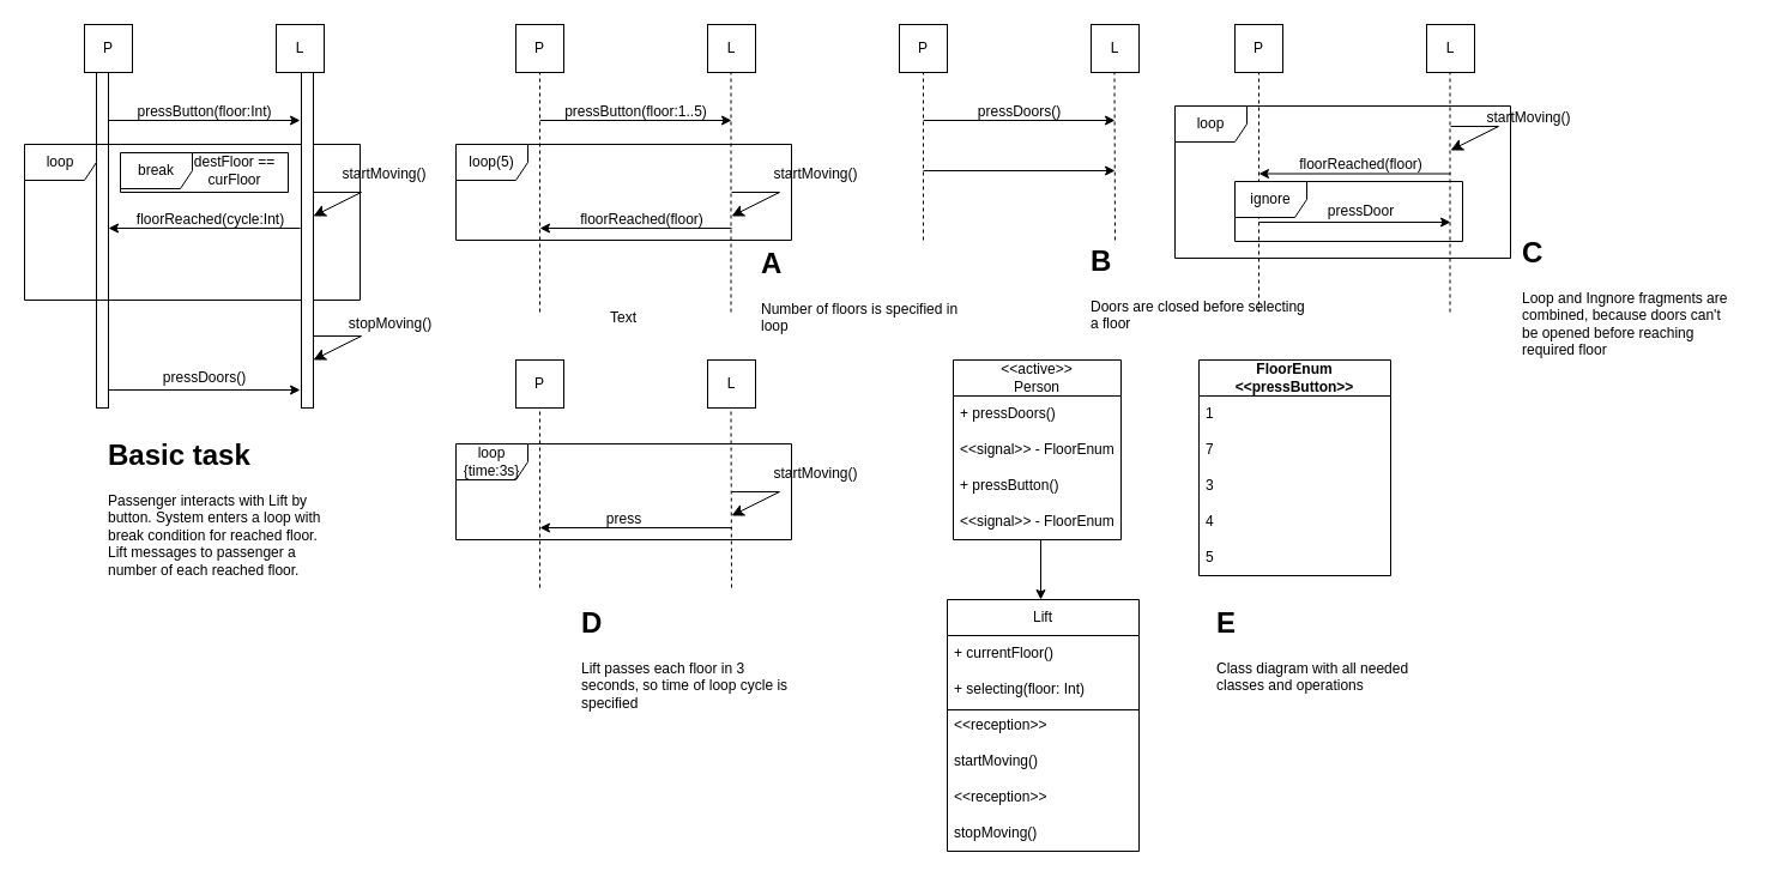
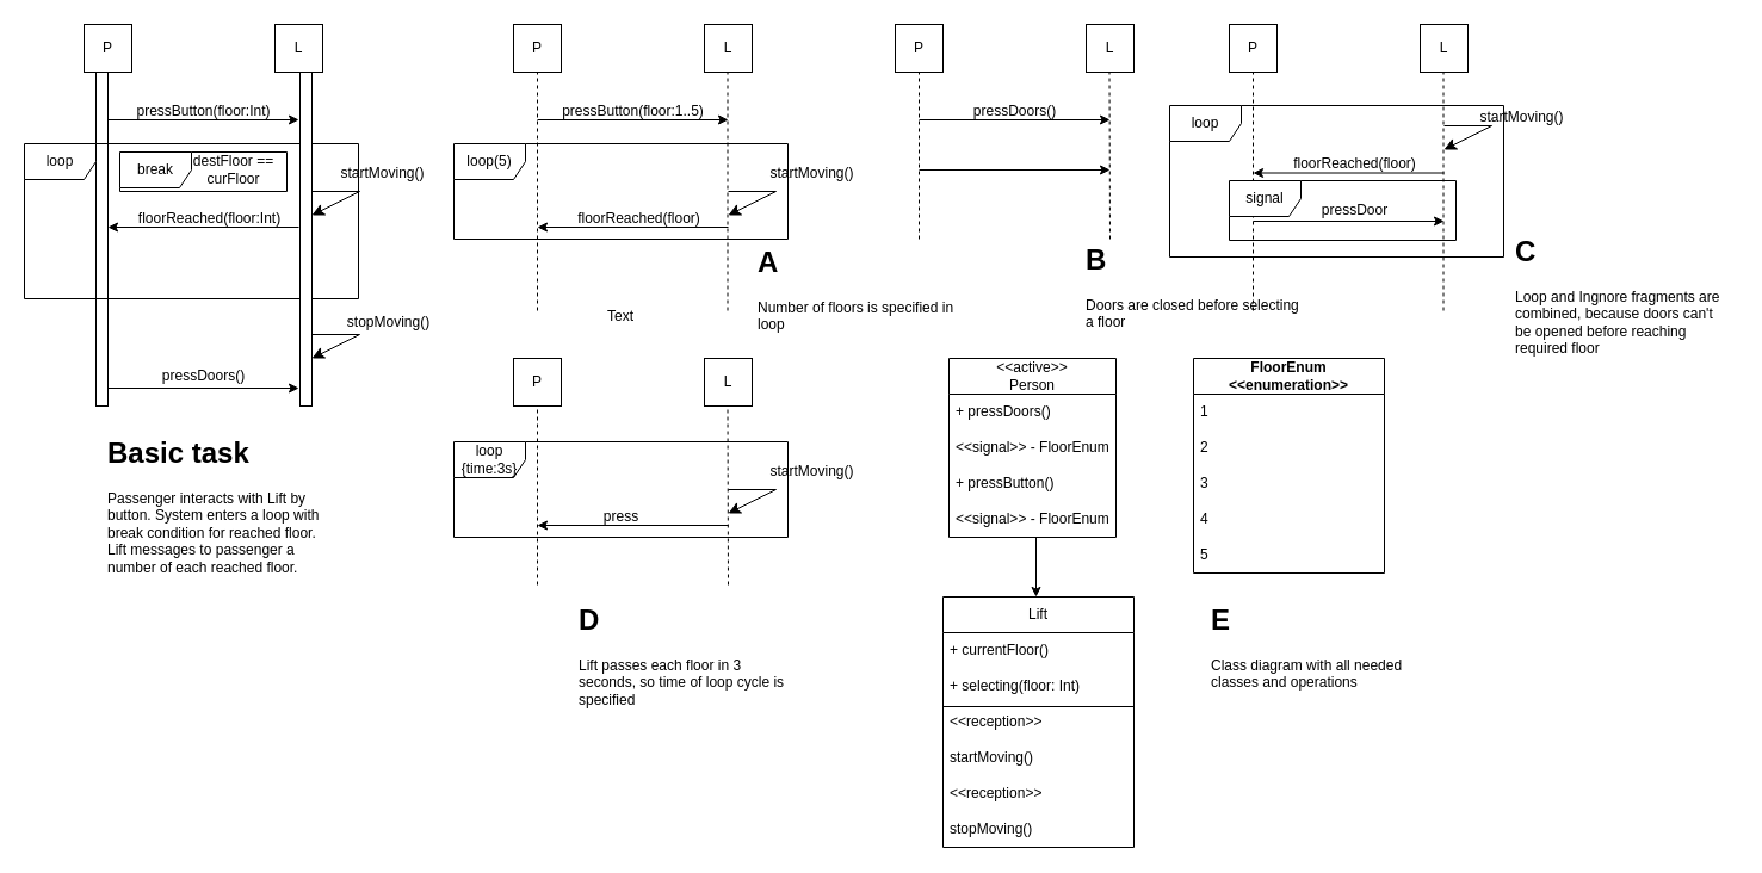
- <mxCell id="32" value="ignore" style="shape=umlFrame;whiteSpace=wrap;html=1;pointerEvents=0;" parent="1" vertex="1"><mxGeometry x="1030" y="151" width="190" height="50" as="geometry" /></mxCell>
+ <mxCell id="32" value="signal" style="shape=umlFrame;whiteSpace=wrap;html=1;pointerEvents=0;" parent="1" vertex="1"><mxGeometry x="1030" y="151" width="190" height="50" as="geometry" /></mxCell>
- <mxCell id="70" value="floorReached(cycle:Int)" style="text;html=1;align=center;verticalAlign=middle;resizable=0;points=[];autosize=1;strokeColor=none;fillColor=none;" parent="1" vertex="1"><mxGeometry x="105" y="168" width="140" height="30" as="geometry" /></mxCell>
+ <mxCell id="70" value="floorReached(floor:Int)" style="text;html=1;align=center;verticalAlign=middle;resizable=0;points=[];autosize=1;strokeColor=none;fillColor=none;" parent="1" vertex="1"><mxGeometry x="105" y="168" width="140" height="30" as="geometry" /></mxCell>
- <mxCell id="56" value="&lt;span style=&quot;font-weight: 700;&quot;&gt;FloorEnum&lt;/span&gt;&lt;div style=&quot;font-weight: 700;&quot;&gt;&amp;lt;&amp;lt;pressButton&amp;gt;&amp;gt;&lt;/div&gt;" style="swimlane;fontStyle=0;childLayout=stackLayout;horizontal=1;startSize=30;horizontalStack=0;resizeParent=1;resizeParentMax=0;resizeLast=0;collapsible=1;marginBottom=0;whiteSpace=wrap;html=1;" parent="1" vertex="1"><mxGeometry x="1000" y="300" width="160" height="180" as="geometry" /></mxCell>
+ <mxCell id="56" value="&lt;span style=&quot;font-weight: 700;&quot;&gt;FloorEnum&lt;/span&gt;&lt;div style=&quot;font-weight: 700;&quot;&gt;&amp;lt;&amp;lt;enumeration&amp;gt;&amp;gt;&lt;/div&gt;" style="swimlane;fontStyle=0;childLayout=stackLayout;horizontal=1;startSize=30;horizontalStack=0;resizeParent=1;resizeParentMax=0;resizeLast=0;collapsible=1;marginBottom=0;whiteSpace=wrap;html=1;" parent="1" vertex="1"><mxGeometry x="1000" y="300" width="160" height="180" as="geometry" /></mxCell>
- <mxCell id="58" value="7" style="text;strokeColor=none;fillColor=none;align=left;verticalAlign=middle;spacingLeft=4;spacingRight=4;overflow=hidden;points=[[0,0.5],[1,0.5]];portConstraint=eastwest;rotatable=0;whiteSpace=wrap;html=1;" parent="56" vertex="1"><mxGeometry y="60" width="160" height="30" as="geometry" /></mxCell>
+ <mxCell id="58" value="2" style="text;strokeColor=none;fillColor=none;align=left;verticalAlign=middle;spacingLeft=4;spacingRight=4;overflow=hidden;points=[[0,0.5],[1,0.5]];portConstraint=eastwest;rotatable=0;whiteSpace=wrap;html=1;" parent="56" vertex="1"><mxGeometry y="60" width="160" height="30" as="geometry" /></mxCell>
